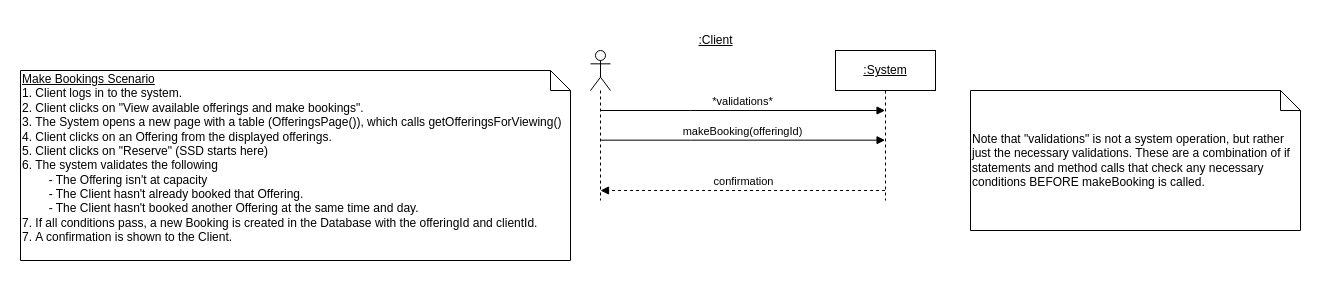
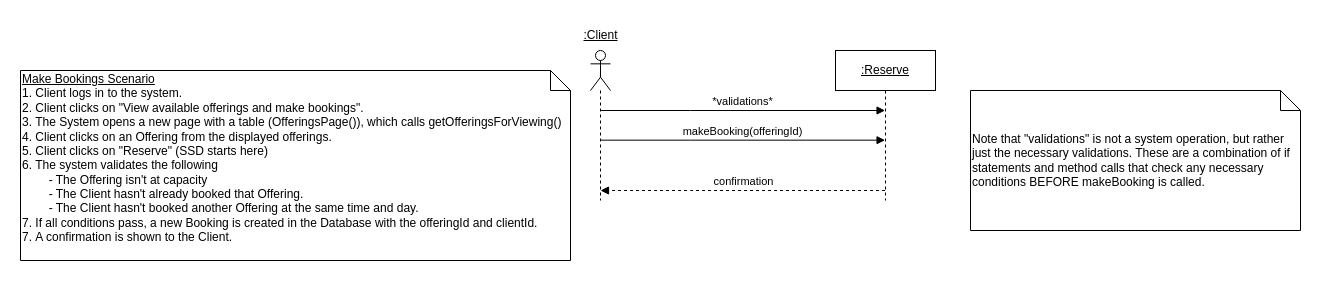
- <mxCell id="3" value="&lt;u&gt;:Client&lt;/u&gt;" style="text;html=1;align=center;verticalAlign=middle;resizable=0;points=[];autosize=1;strokeColor=none;fillColor=none;" parent="1" vertex="1"><mxGeometry x="685" y="25" width="60" height="30" as="geometry" /></mxCell>
+ <mxCell id="3" value="&lt;u&gt;:Client&lt;/u&gt;" style="text;html=1;align=center;verticalAlign=middle;resizable=0;points=[];autosize=1;strokeColor=none;fillColor=none;" parent="1" vertex="1"><mxGeometry x="570" y="20" width="60" height="30" as="geometry" /></mxCell>
- <mxCell id="4" value="&lt;u&gt;:System&lt;/u&gt;" style="shape=umlLifeline;perimeter=lifelinePerimeter;whiteSpace=wrap;html=1;container=1;dropTarget=0;collapsible=0;recursiveResize=0;outlineConnect=0;portConstraint=eastwest;newEdgeStyle={&quot;curved&quot;:0,&quot;rounded&quot;:0};" parent="1" vertex="1"><mxGeometry x="835" y="50" width="100" height="150" as="geometry" /></mxCell>
+ <mxCell id="4" value="&lt;u&gt;:Reserve&lt;/u&gt;" style="shape=umlLifeline;perimeter=lifelinePerimeter;whiteSpace=wrap;html=1;container=1;dropTarget=0;collapsible=0;recursiveResize=0;outlineConnect=0;portConstraint=eastwest;newEdgeStyle={&quot;curved&quot;:0,&quot;rounded&quot;:0};" parent="1" vertex="1"><mxGeometry x="835" y="50" width="100" height="150" as="geometry" /></mxCell>
